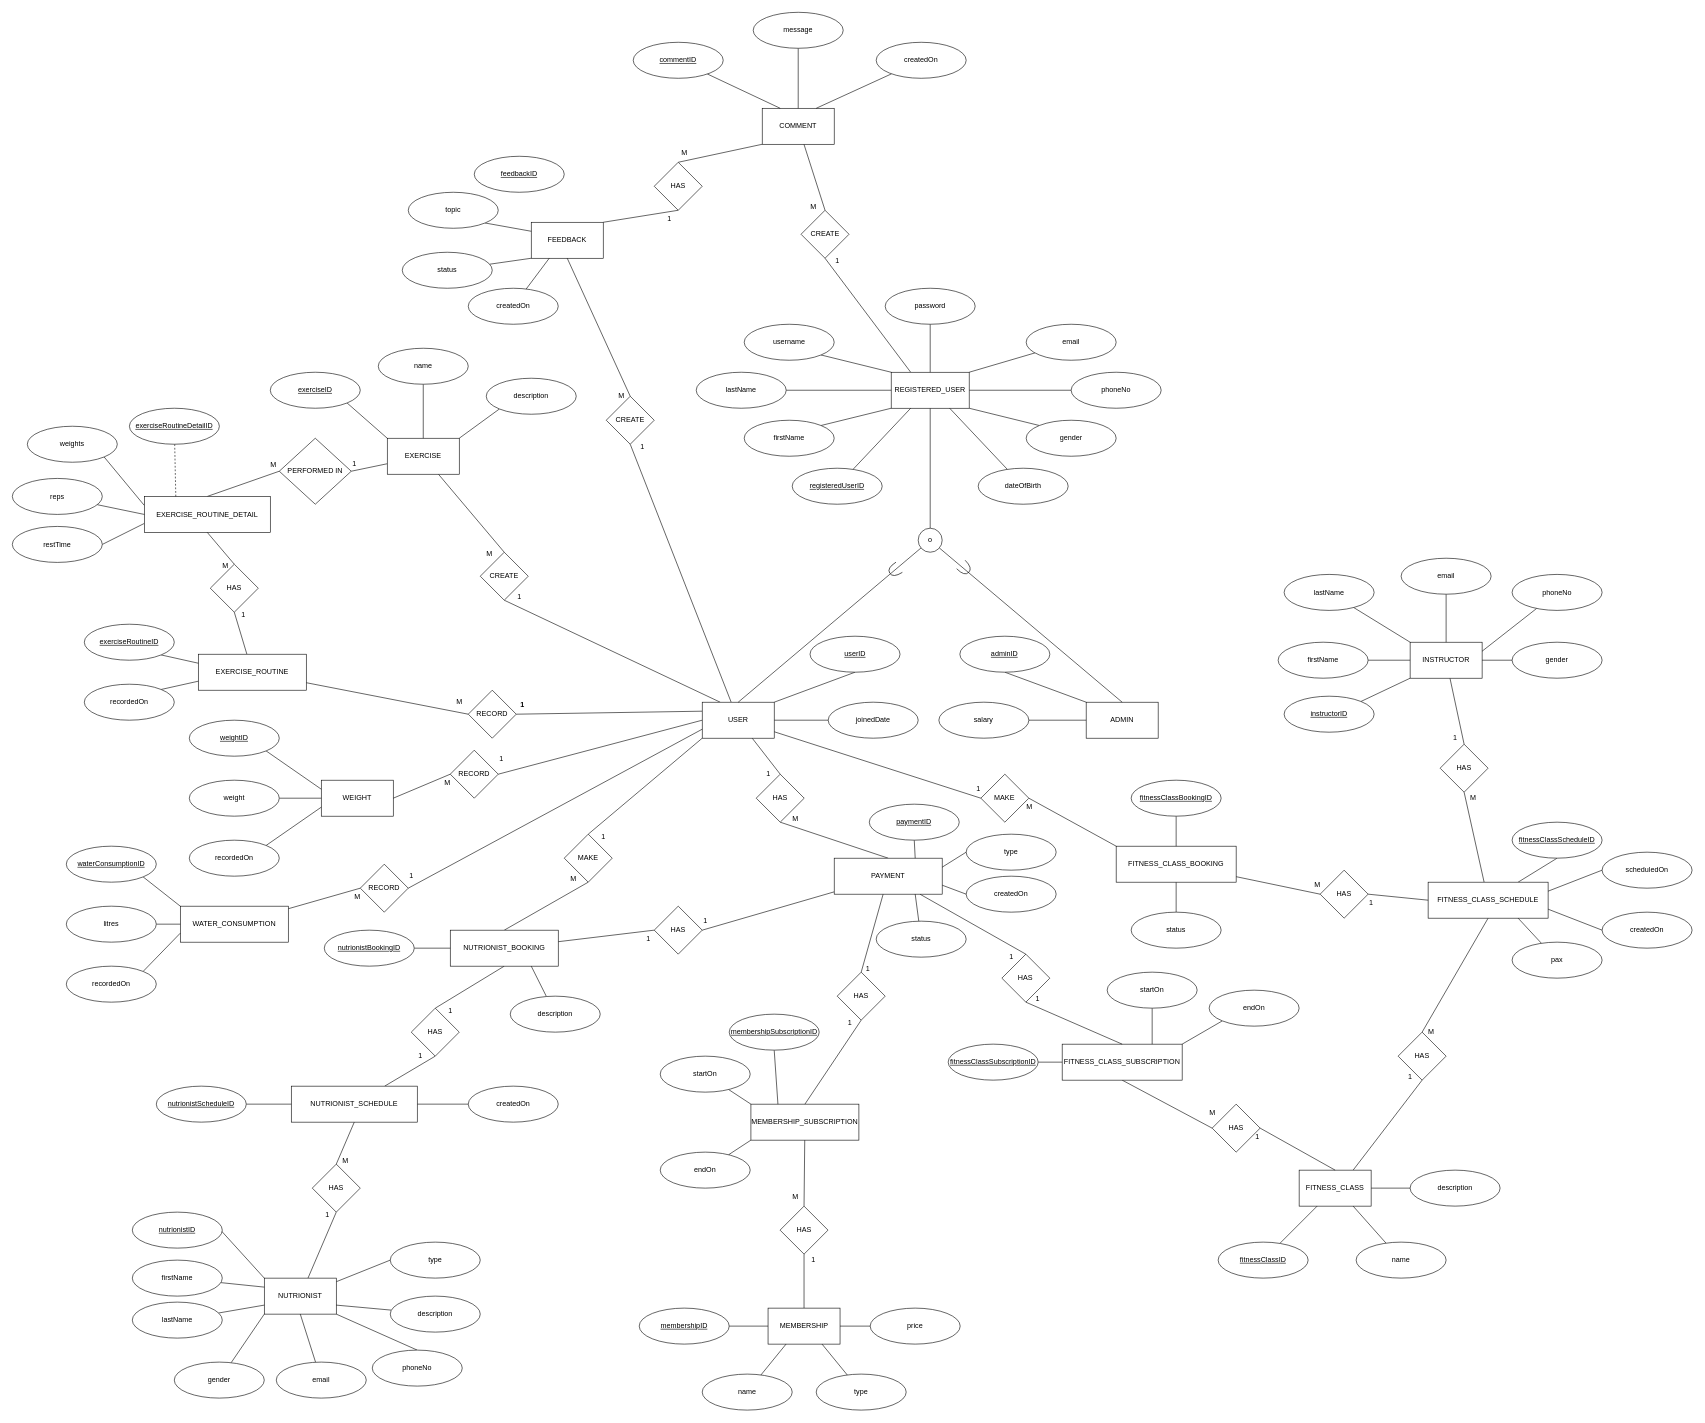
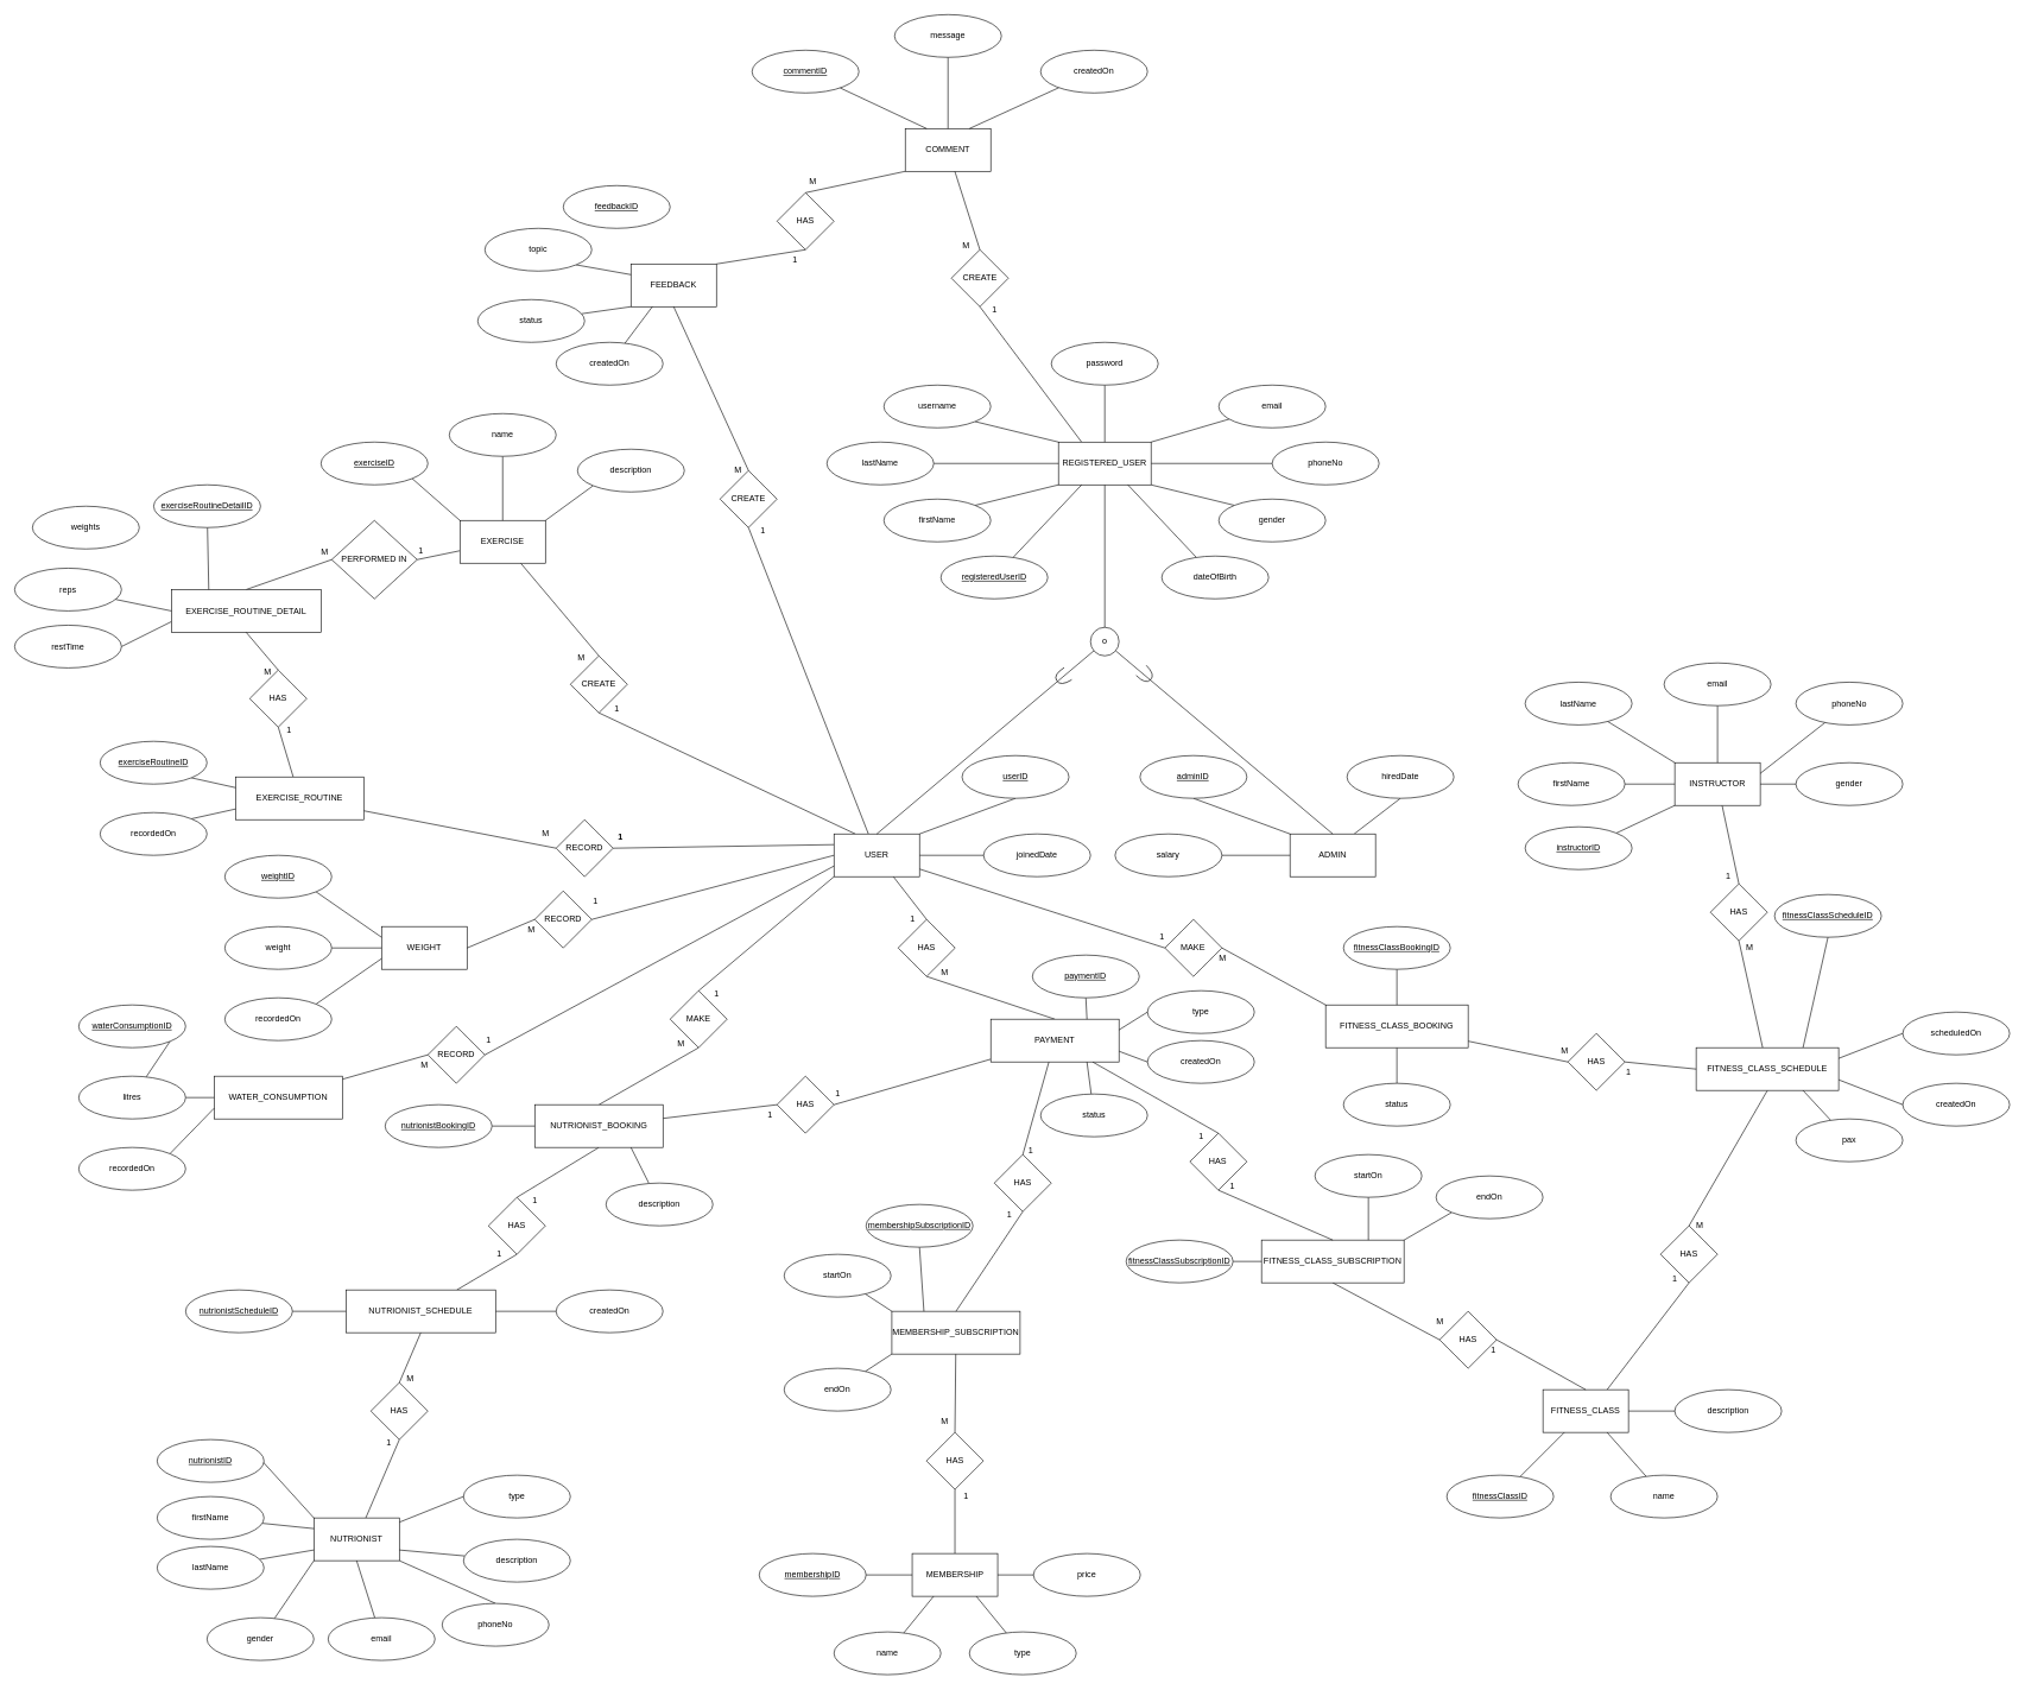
- <mxCell id="286" style="rounded=0;orthogonalLoop=1;jettySize=auto;html=1;entryX=0.25;entryY=0;entryDx=0;entryDy=0;endArrow=none;endFill=0;dashed=1;" parent="1" source="287" target="211" edge="1"><mxGeometry relative="1" as="geometry" /></mxCell>
+ <mxCell id="286" style="rounded=0;orthogonalLoop=1;jettySize=auto;html=1;entryX=0.25;entryY=0;entryDx=0;entryDy=0;endArrow=none;endFill=0;" parent="1" source="287" target="211" edge="1"><mxGeometry relative="1" as="geometry" /></mxCell>
- <mxCell id="209" style="rounded=0;orthogonalLoop=1;jettySize=auto;html=1;entryX=1;entryY=1;entryDx=0;entryDy=0;endArrow=none;endFill=0;exitX=0;exitY=0.25;exitDx=0;exitDy=0;" parent="1" source="211" target="222" edge="1"><mxGeometry relative="1" as="geometry" /></mxCell>
+ <mxCell id="282" value="hiredDate" style="ellipse;whiteSpace=wrap;html=1;" parent="1" vertex="1"><mxGeometry x="1890" y="1060" width="150" height="60" as="geometry" /></mxCell>
+ <mxCell id="13" style="rounded=0;orthogonalLoop=1;jettySize=auto;html=1;entryX=0.5;entryY=1;entryDx=0;entryDy=0;exitX=0.75;exitY=0;exitDx=0;exitDy=0;endArrow=none;endFill=0;" parent="1" source="14" target="282" edge="1"><mxGeometry relative="1" as="geometry" /></mxCell>
- <mxCell id="172" value="&lt;u&gt;fitnessClassScheduleID&lt;/u&gt;" style="ellipse;whiteSpace=wrap;html=1;" parent="1" vertex="1"><mxGeometry x="2520" y="1370" width="150" height="60" as="geometry" /></mxCell>
+ <mxCell id="172" value="&lt;u&gt;fitnessClassScheduleID&lt;/u&gt;" style="ellipse;whiteSpace=wrap;html=1;" parent="1" vertex="1"><mxGeometry x="2490" y="1255" width="150" height="60" as="geometry" /></mxCell>
- <mxCell id="192" style="rounded=0;orthogonalLoop=1;jettySize=auto;html=1;entryX=0;entryY=0;entryDx=0;entryDy=0;endArrow=none;endFill=0;exitX=1;exitY=1;exitDx=0;exitDy=0;" parent="1" source="193" target="44" edge="1"><mxGeometry relative="1" as="geometry" /></mxCell>
+ <mxCell id="192" style="rounded=0;orthogonalLoop=1;jettySize=auto;html=1;endArrow=none;endFill=0;exitX=1;exitY=1;exitDx=0;exitDy=0;" parent="1" source="193" target="195" edge="1"><mxGeometry relative="1" as="geometry" /></mxCell>
